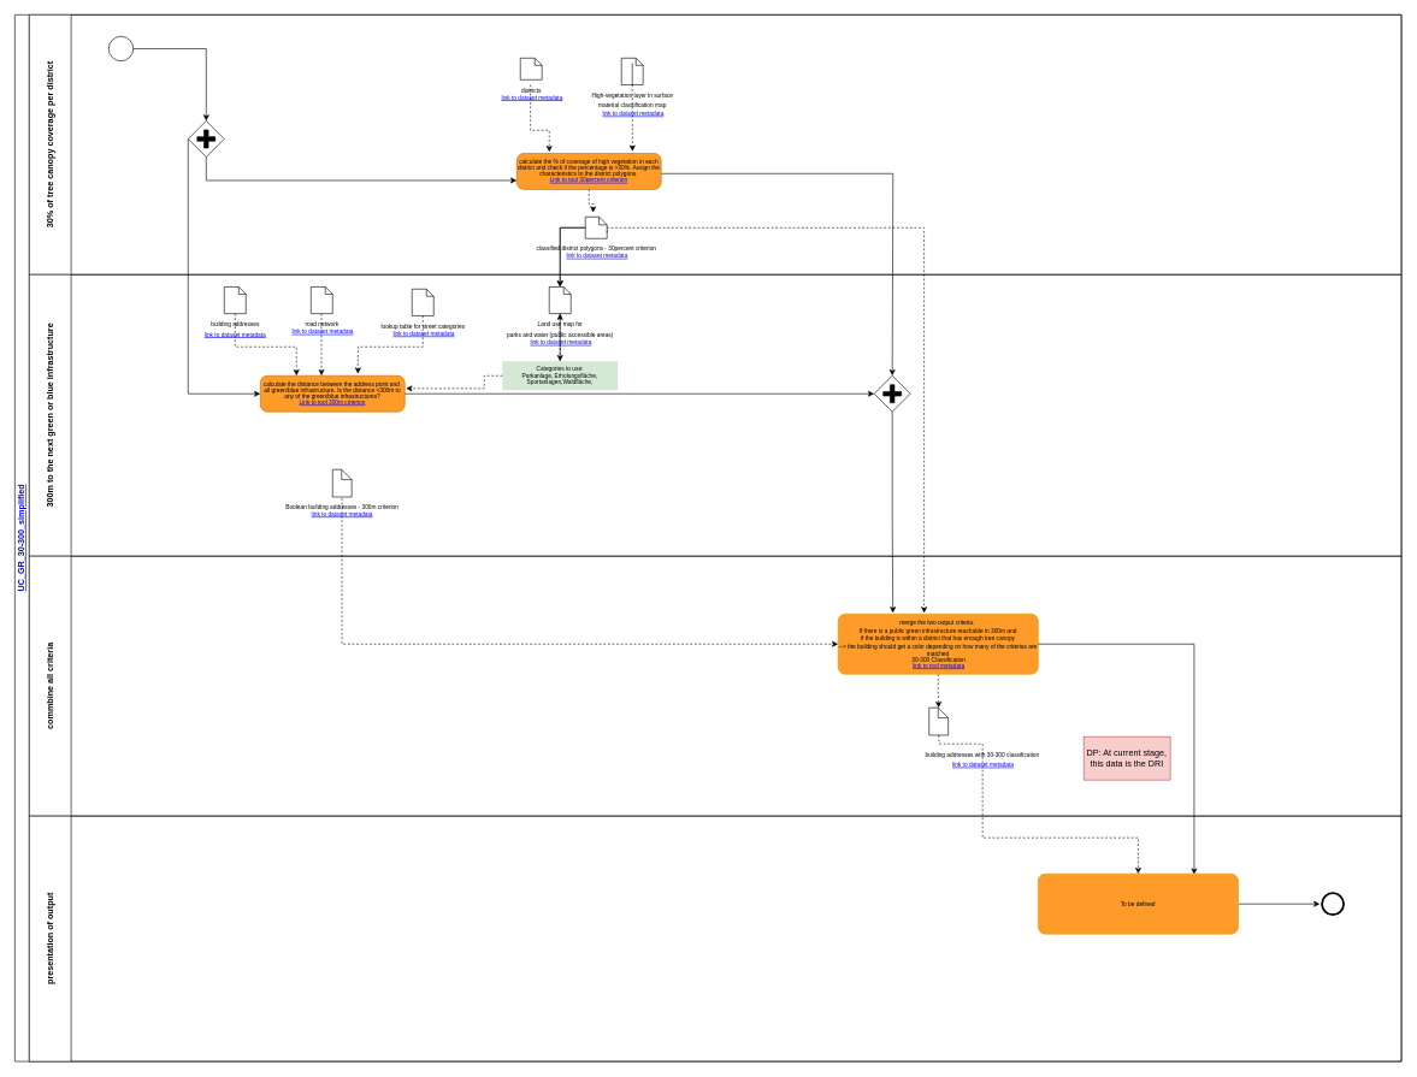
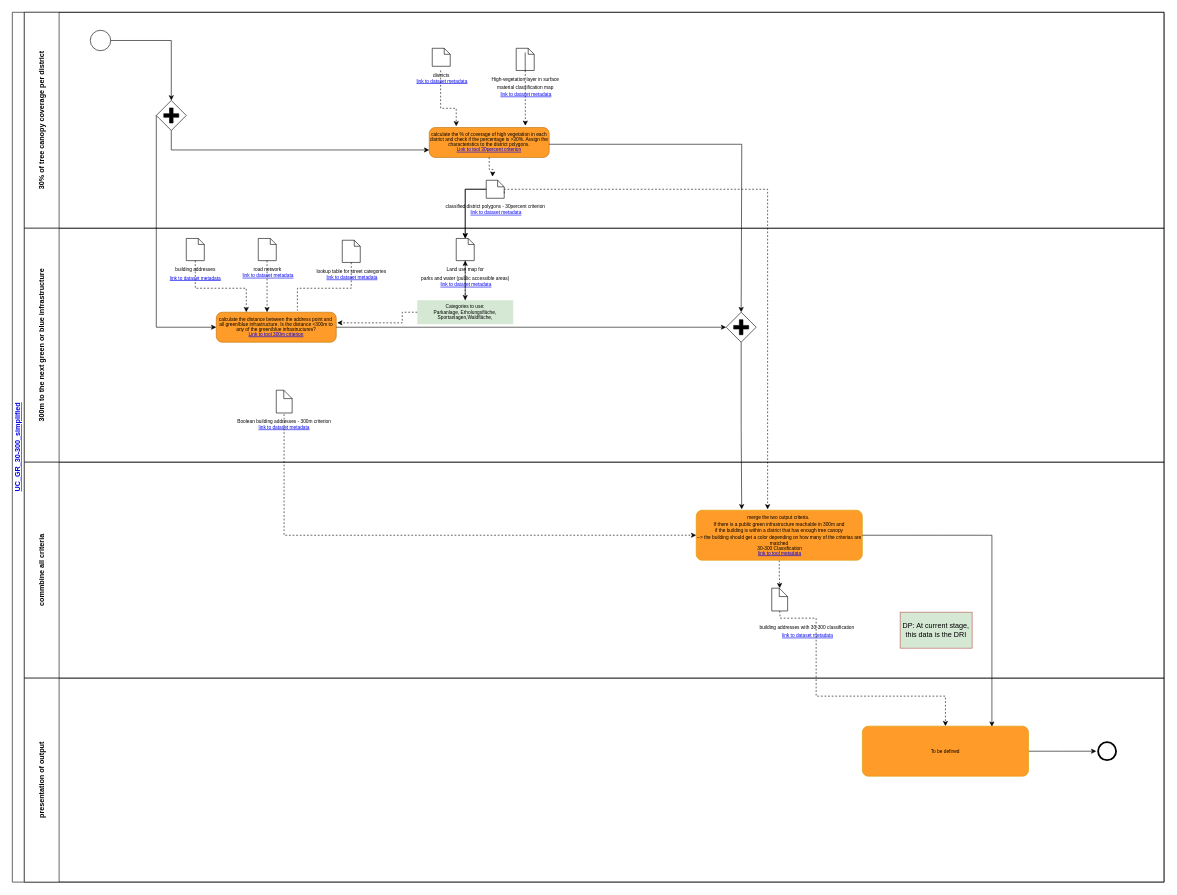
- <mxCell id="24" style="edgeStyle=orthogonalEdgeStyle;rounded=0;orthogonalLoop=1;jettySize=auto;html=1;dashed=1;entryX=0.676;entryY=-0.056;entryDx=0;entryDy=0;entryPerimeter=0;" edge="1" parent="16" source="23" target="20"><mxGeometry relative="1" as="geometry"><mxPoint x="415" y="150" as="targetPoint" /><mxPoint x="415" y="64" as="sourcePoint" /><Array as="points"><mxPoint x="545" y="100" /><mxPoint x="455" y="100" /></Array></mxGeometry></mxCell>
+ <mxCell id="24" style="edgeStyle=orthogonalEdgeStyle;rounded=0;orthogonalLoop=1;jettySize=auto;html=1;dashed=1;entryX=0.676;entryY=-0.056;entryDx=0;entryDy=0;entryPerimeter=0;endArrow=none;" edge="1" parent="16" source="23" target="20"><mxGeometry relative="1" as="geometry"><mxPoint x="415" y="150" as="targetPoint" /><mxPoint x="415" y="64" as="sourcePoint" /><Array as="points"><mxPoint x="545" y="100" /><mxPoint x="455" y="100" /></Array></mxGeometry></mxCell>
- <mxCell id="37" value="&lt;font style=&quot;font-size: 8px;&quot;&gt;building addresses with 30-300 classification&lt;/font&gt;&lt;div&gt;&lt;span style=&quot;font-size: 8px; text-wrap: nowrap; font-family: Arial;&quot;&gt;&amp;nbsp;&lt;/span&gt;&lt;a href=&quot;https://usage.geocat.live/catalogue/srv/eng/catalog.search#/metadata/7979b126-04cc-4d5d-a4f9-1227b5fef807&quot; style=&quot;font-size: 8px; text-wrap: nowrap; font-family: Arial;&quot;&gt;link to dataset metadata&lt;/a&gt;&lt;/div&gt;" style="text;whiteSpace=wrap;html=1;align=center;" vertex="1" parent="32"><mxGeometry x="1230" y="260" width="180" height="40" as="geometry" /></mxCell>
+ <mxCell id="37" value="&lt;font style=&quot;font-size: 8px;&quot;&gt;building addresses with 30-300 classification&lt;/font&gt;&lt;div&gt;&lt;span style=&quot;font-size: 8px; text-wrap: nowrap; font-family: Arial;&quot;&gt;&amp;nbsp;&lt;/span&gt;&lt;a href=&quot;https://usage.geocat.live/catalogue/srv/eng/catalog.search#/metadata/7979b126-04cc-4d5d-a4f9-1227b5fef807&quot; style=&quot;font-size: 8px; text-wrap: nowrap; font-family: Arial;&quot;&gt;link to dataset metadata&lt;/a&gt;&lt;/div&gt;" style="text;whiteSpace=wrap;html=1;align=center;" vertex="1" parent="32"><mxGeometry x="1215" y="260" width="180" height="40" as="geometry" /></mxCell>
- <mxCell id="38" value="DP: At current stage, this data is the DRI" style="rounded=0;whiteSpace=wrap;html=1;fillColor=#f8cecc;strokeColor=#b85450;" vertex="1" parent="32"><mxGeometry x="1460" y="250" width="120" height="60" as="geometry" /></mxCell>
+ <mxCell id="38" value="DP: At current stage, this data is the DRI" style="rounded=0;whiteSpace=wrap;html=1;fillColor=#d5e8d4;strokeColor=#b85450;" vertex="1" parent="32"><mxGeometry x="1460" y="250" width="120" height="60" as="geometry" /></mxCell>
